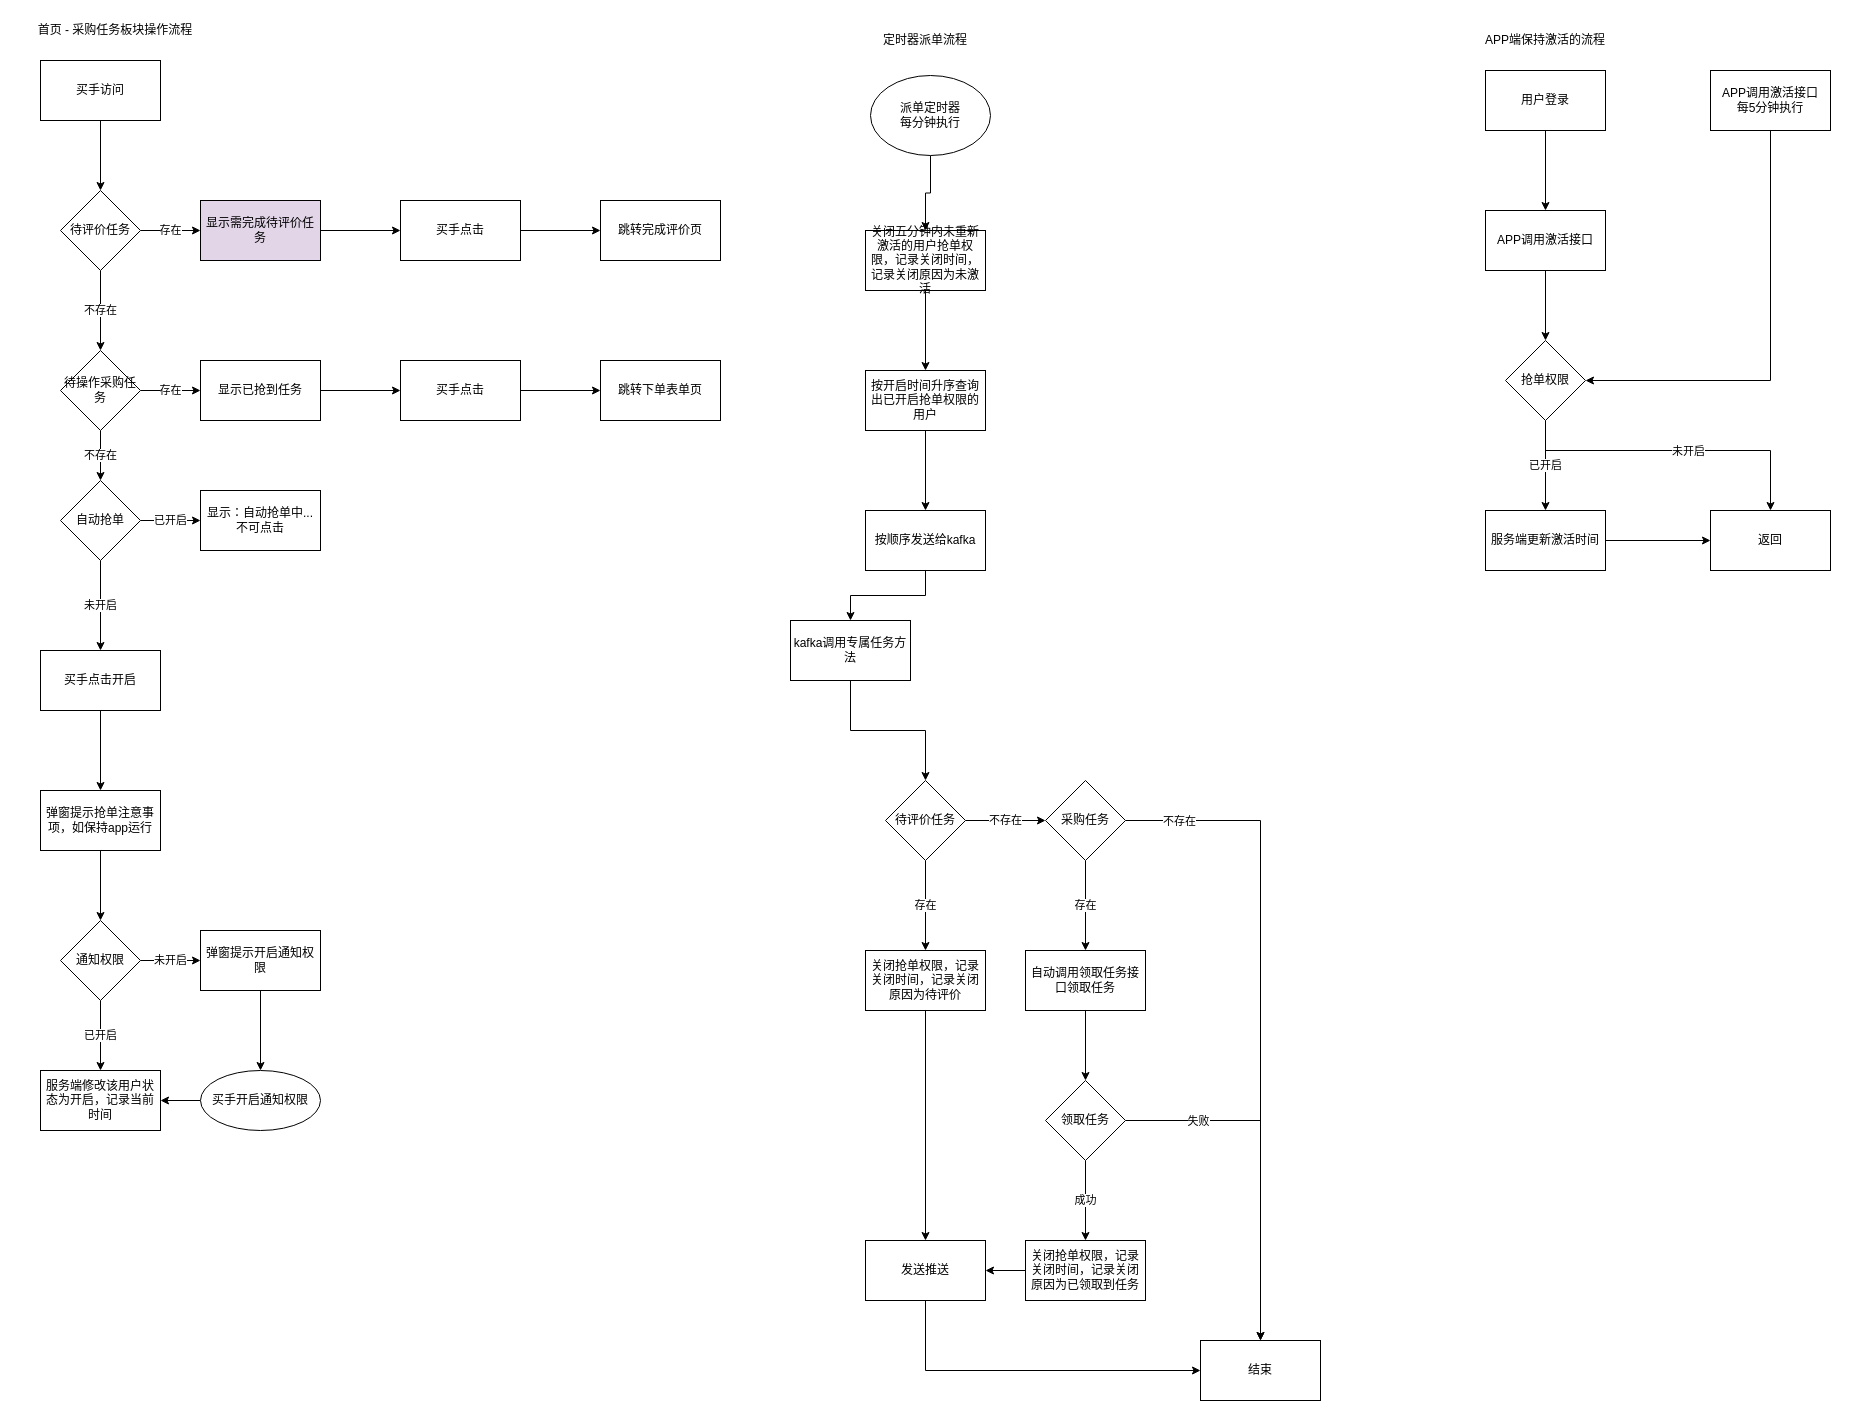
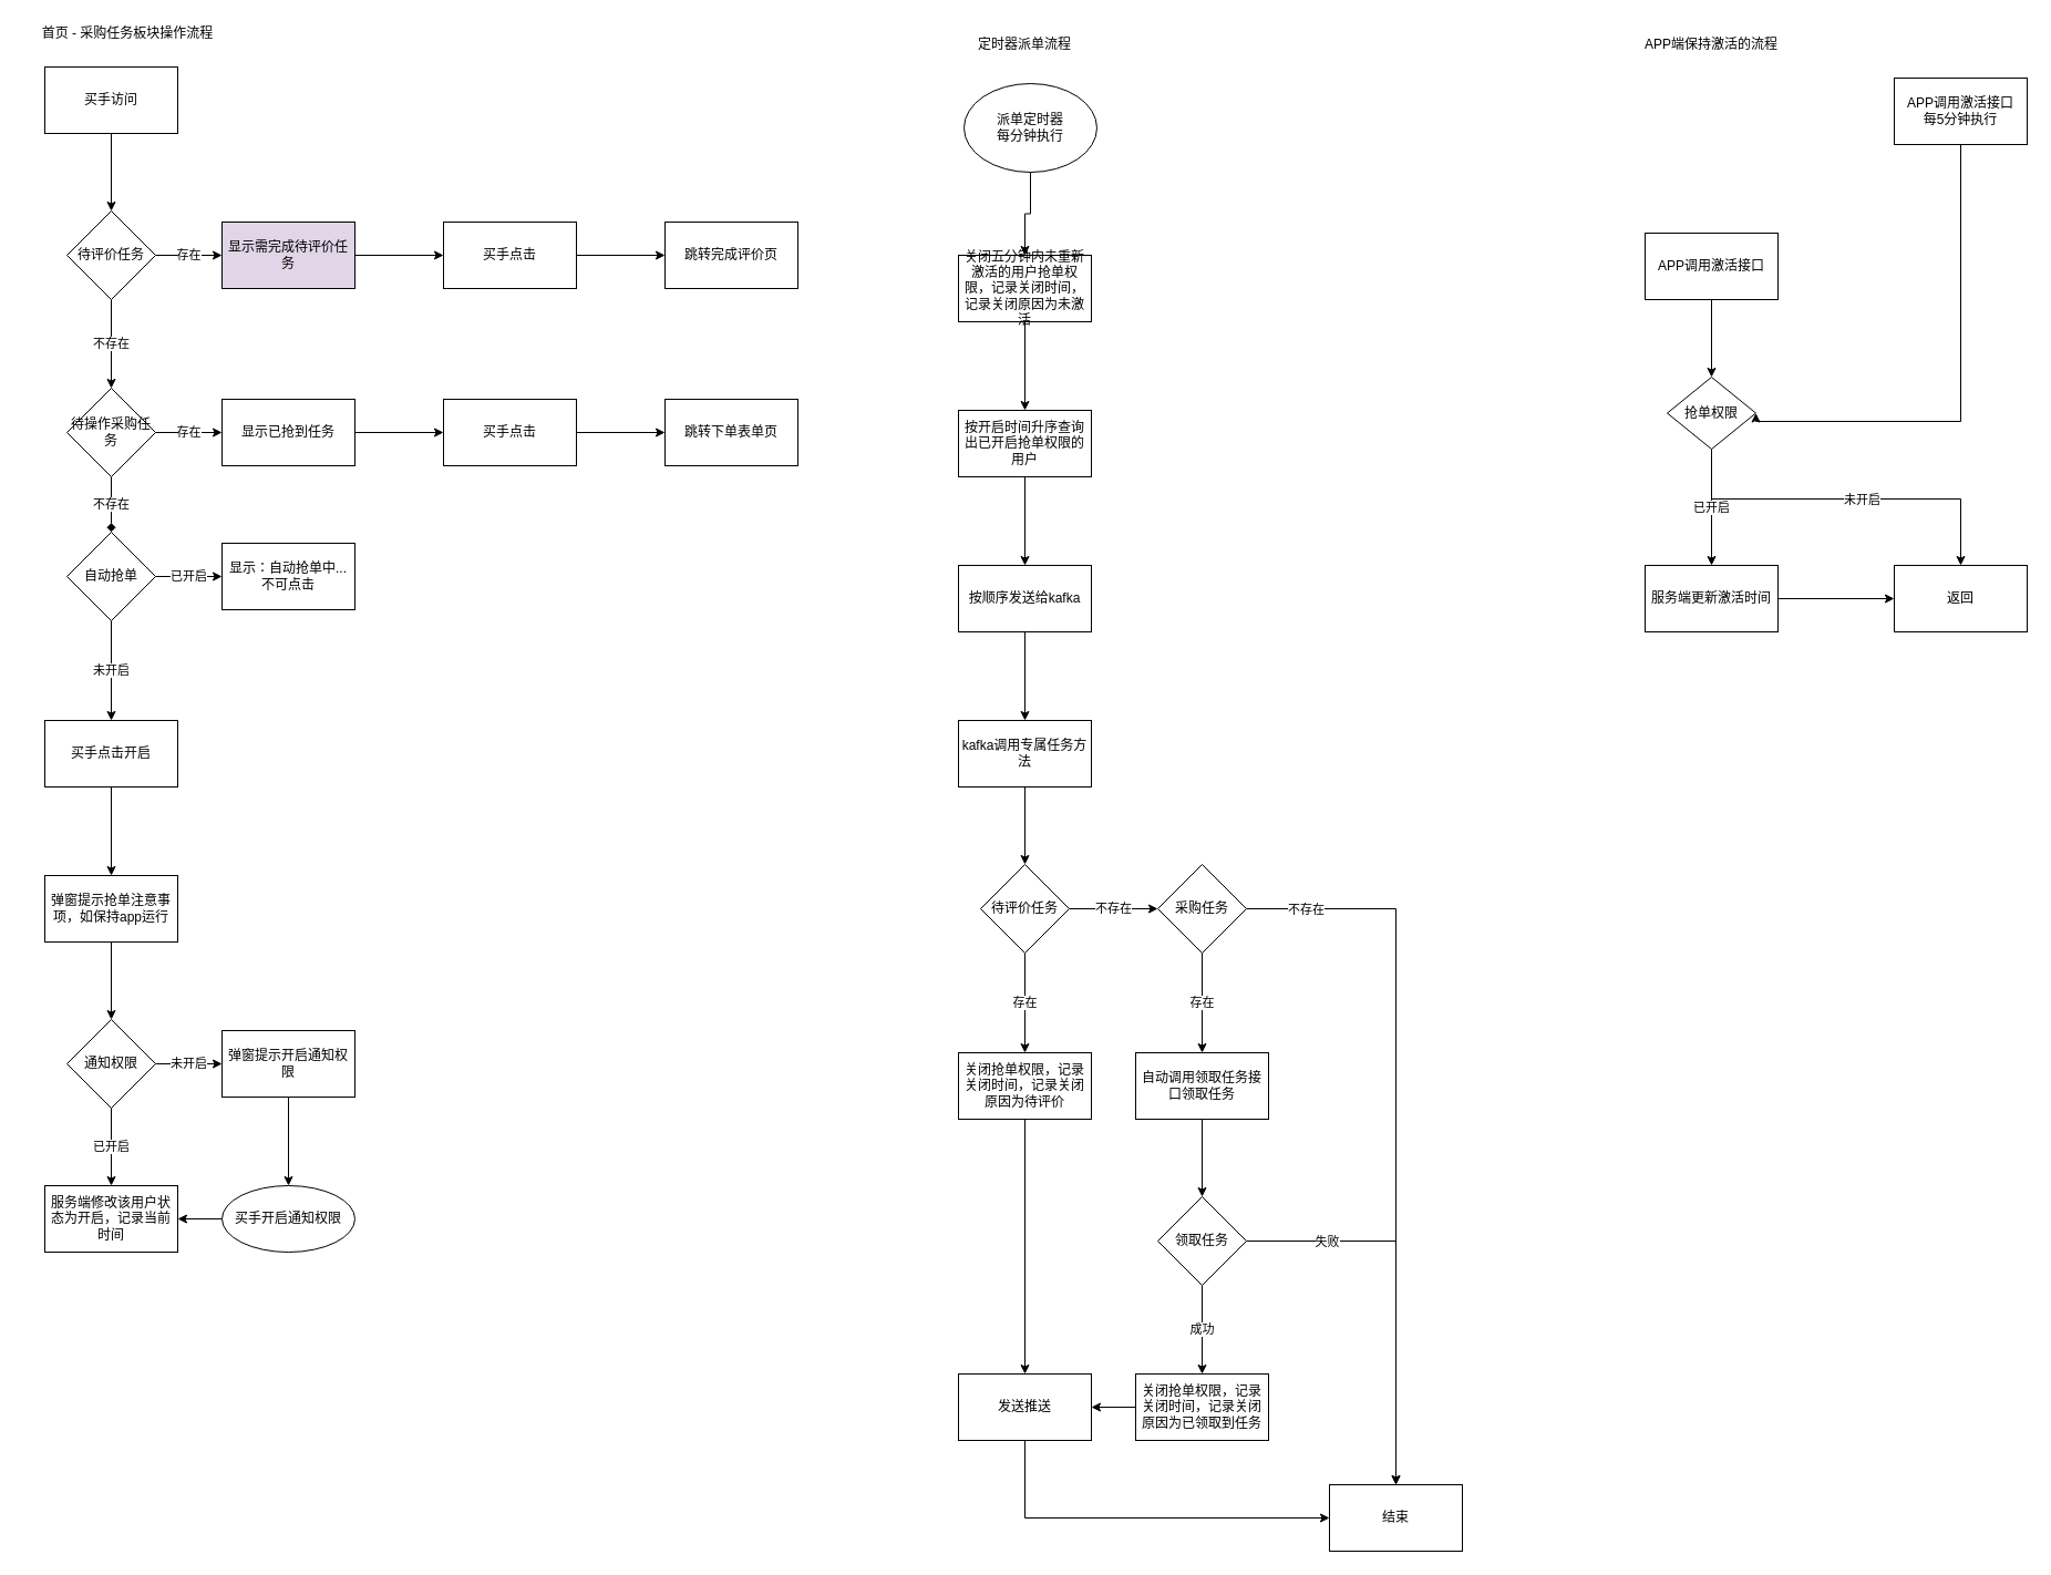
- <mxCell id="70" value="用户登录" style="rounded=0;whiteSpace=wrap;html=1;" vertex="1" parent="1"><mxGeometry x="1485" y="70" width="120" height="60" as="geometry" /></mxCell>
- <mxCell id="69" value="" style="edgeStyle=orthogonalEdgeStyle;rounded=0;orthogonalLoop=1;jettySize=auto;html=1;" edge="1" parent="1" source="70" target="74"><mxGeometry relative="1" as="geometry" /></mxCell>
- <mxCell id="78" value="抢单权限" style="rhombus;whiteSpace=wrap;html=1;rounded=0;" vertex="1" parent="1"><mxGeometry x="1505" y="340" width="80" height="80" as="geometry" /></mxCell>
+ <mxCell id="78" value="抢单权限" style="rhombus;whiteSpace=wrap;html=1;rounded=0;" vertex="1" parent="1"><mxGeometry x="1505" y="340" width="80" height="65" as="geometry" /></mxCell>
- <mxCell id="22" value="不存在" style="edgeStyle=orthogonalEdgeStyle;rounded=0;orthogonalLoop=1;jettySize=auto;html=1;entryX=0.5;entryY=0;entryDx=0;entryDy=0;" edge="1" parent="1" source="24" target="6"><mxGeometry relative="1" as="geometry" /></mxCell>
+ <mxCell id="22" value="不存在" style="edgeStyle=orthogonalEdgeStyle;rounded=0;orthogonalLoop=1;jettySize=auto;html=1;entryX=0.5;entryY=0;entryDx=0;entryDy=0;endArrow=diamond;" edge="1" parent="1" source="24" target="6"><mxGeometry relative="1" as="geometry" /></mxCell>
- <mxCell id="47" value="kafka调用专属任务方法" style="whiteSpace=wrap;html=1;" vertex="1" parent="1"><mxGeometry x="790" y="620" width="120" height="60" as="geometry" /></mxCell>
+ <mxCell id="47" value="kafka调用专属任务方法" style="whiteSpace=wrap;html=1;" vertex="1" parent="1"><mxGeometry x="865" y="650" width="120" height="60" as="geometry" /></mxCell>
